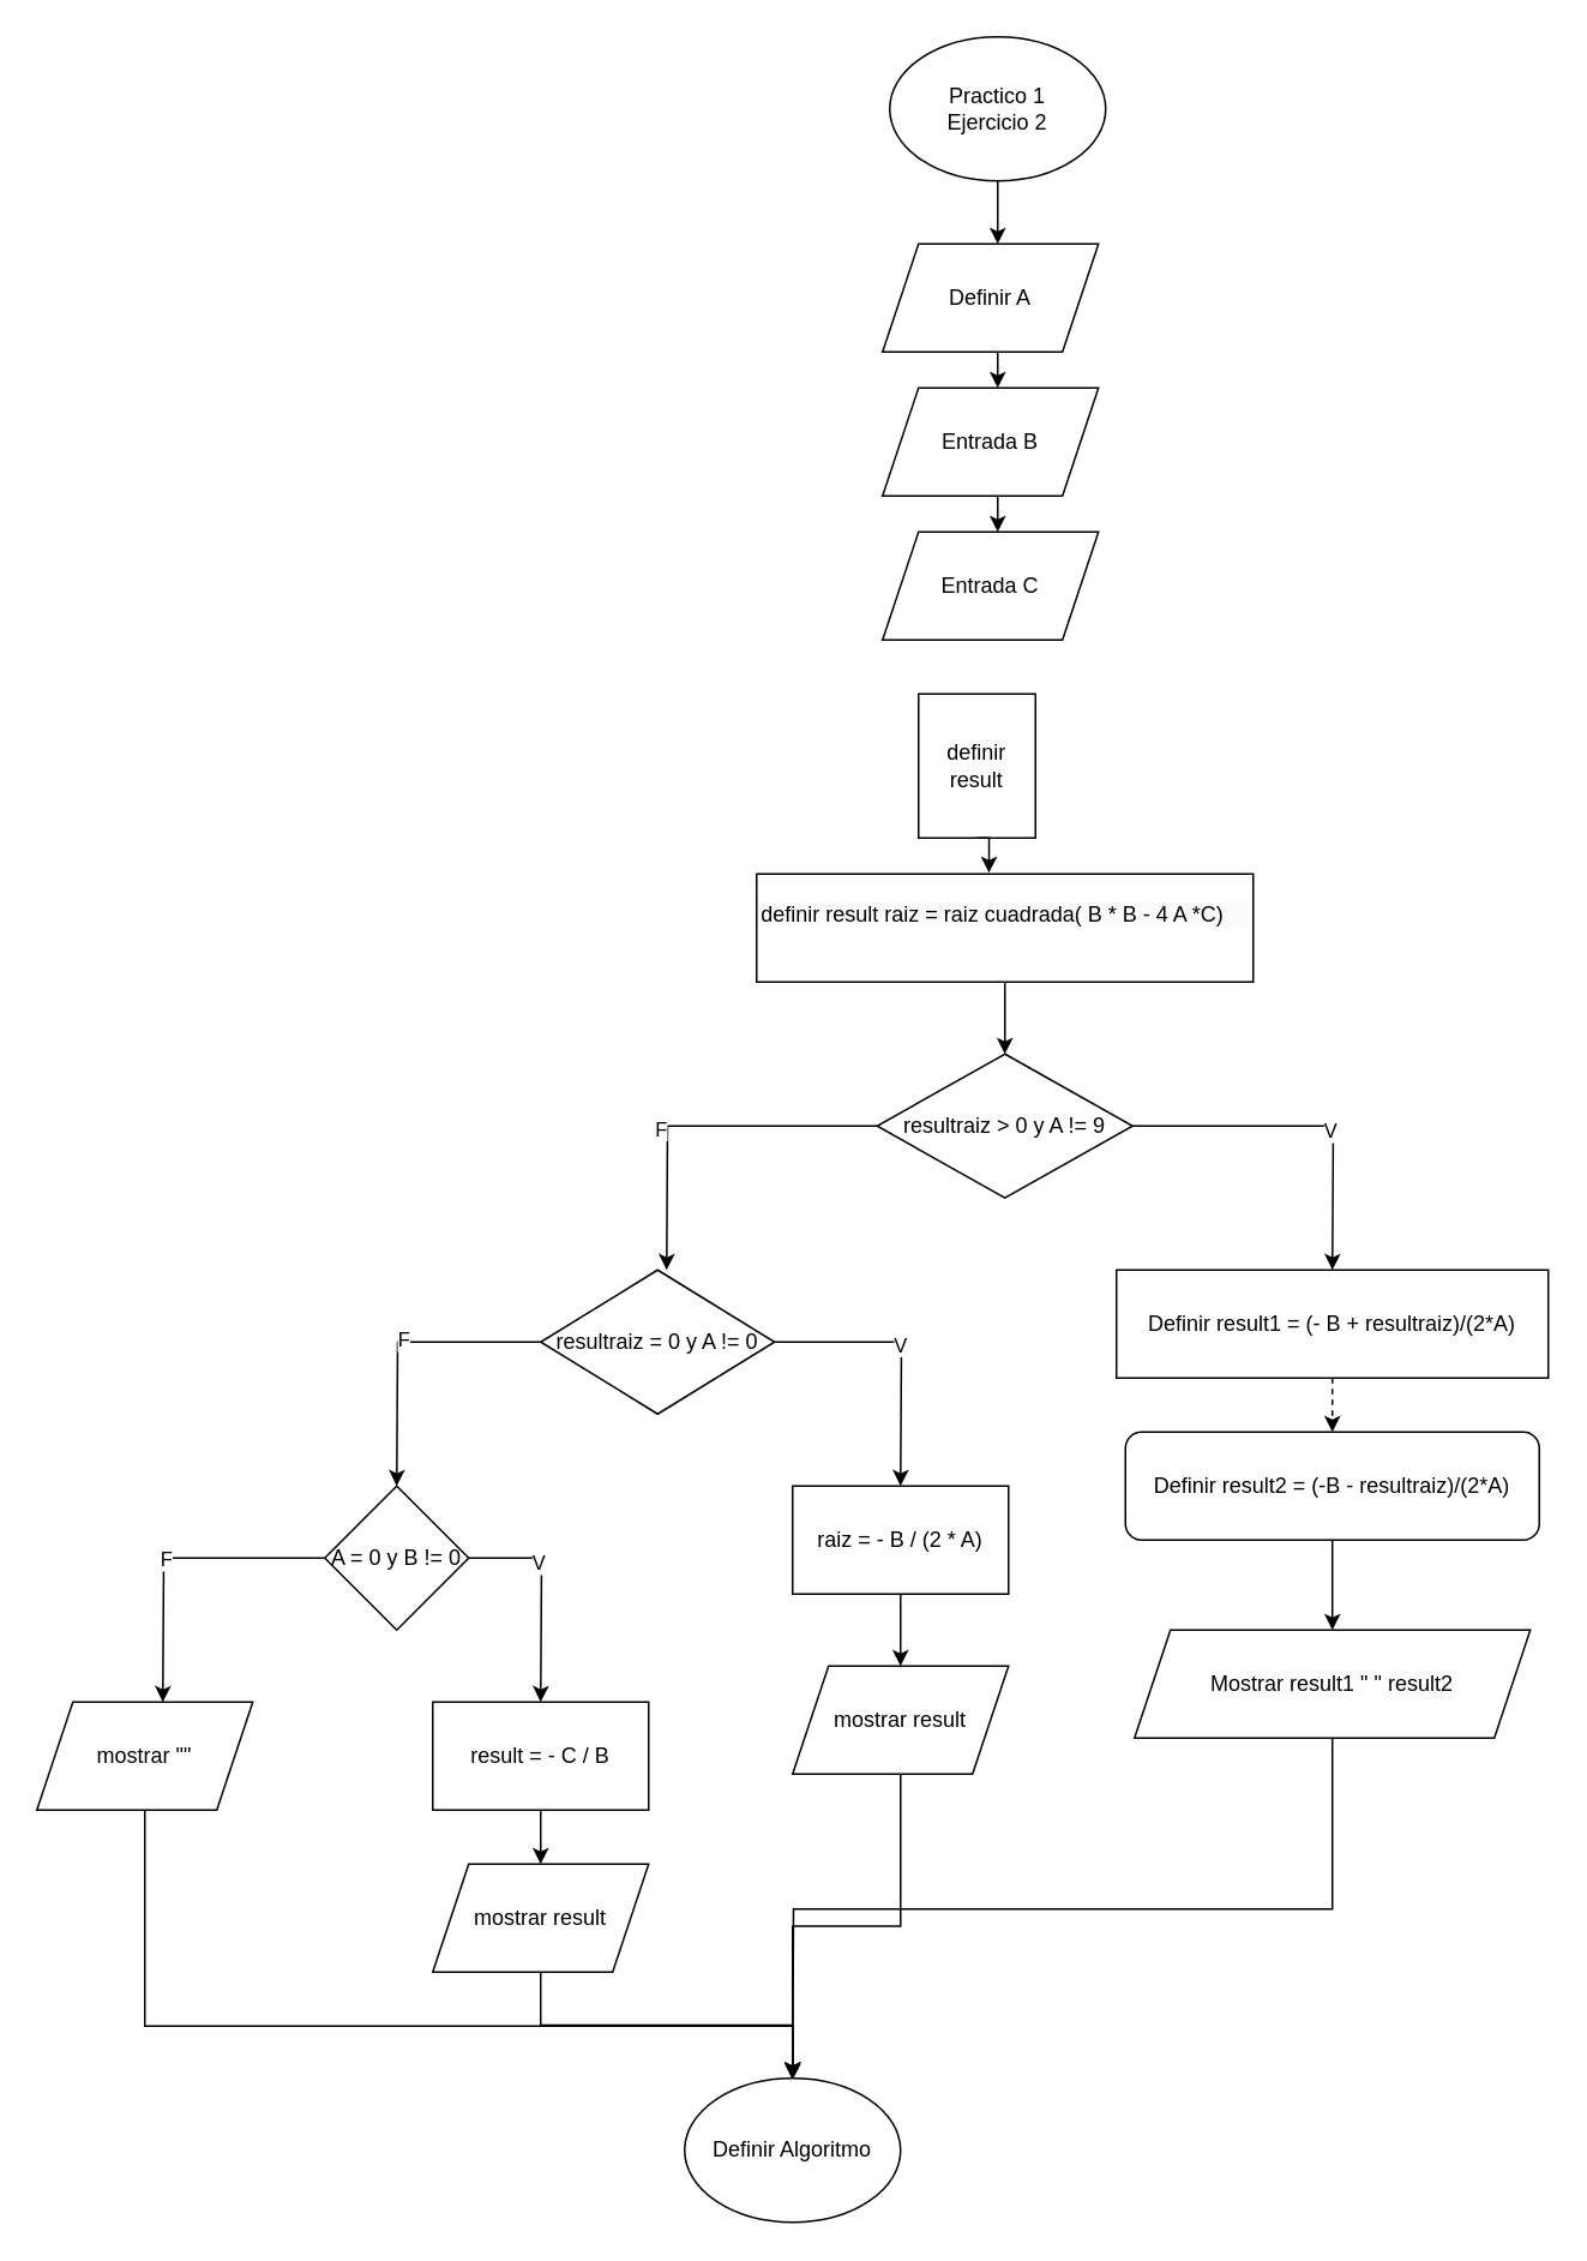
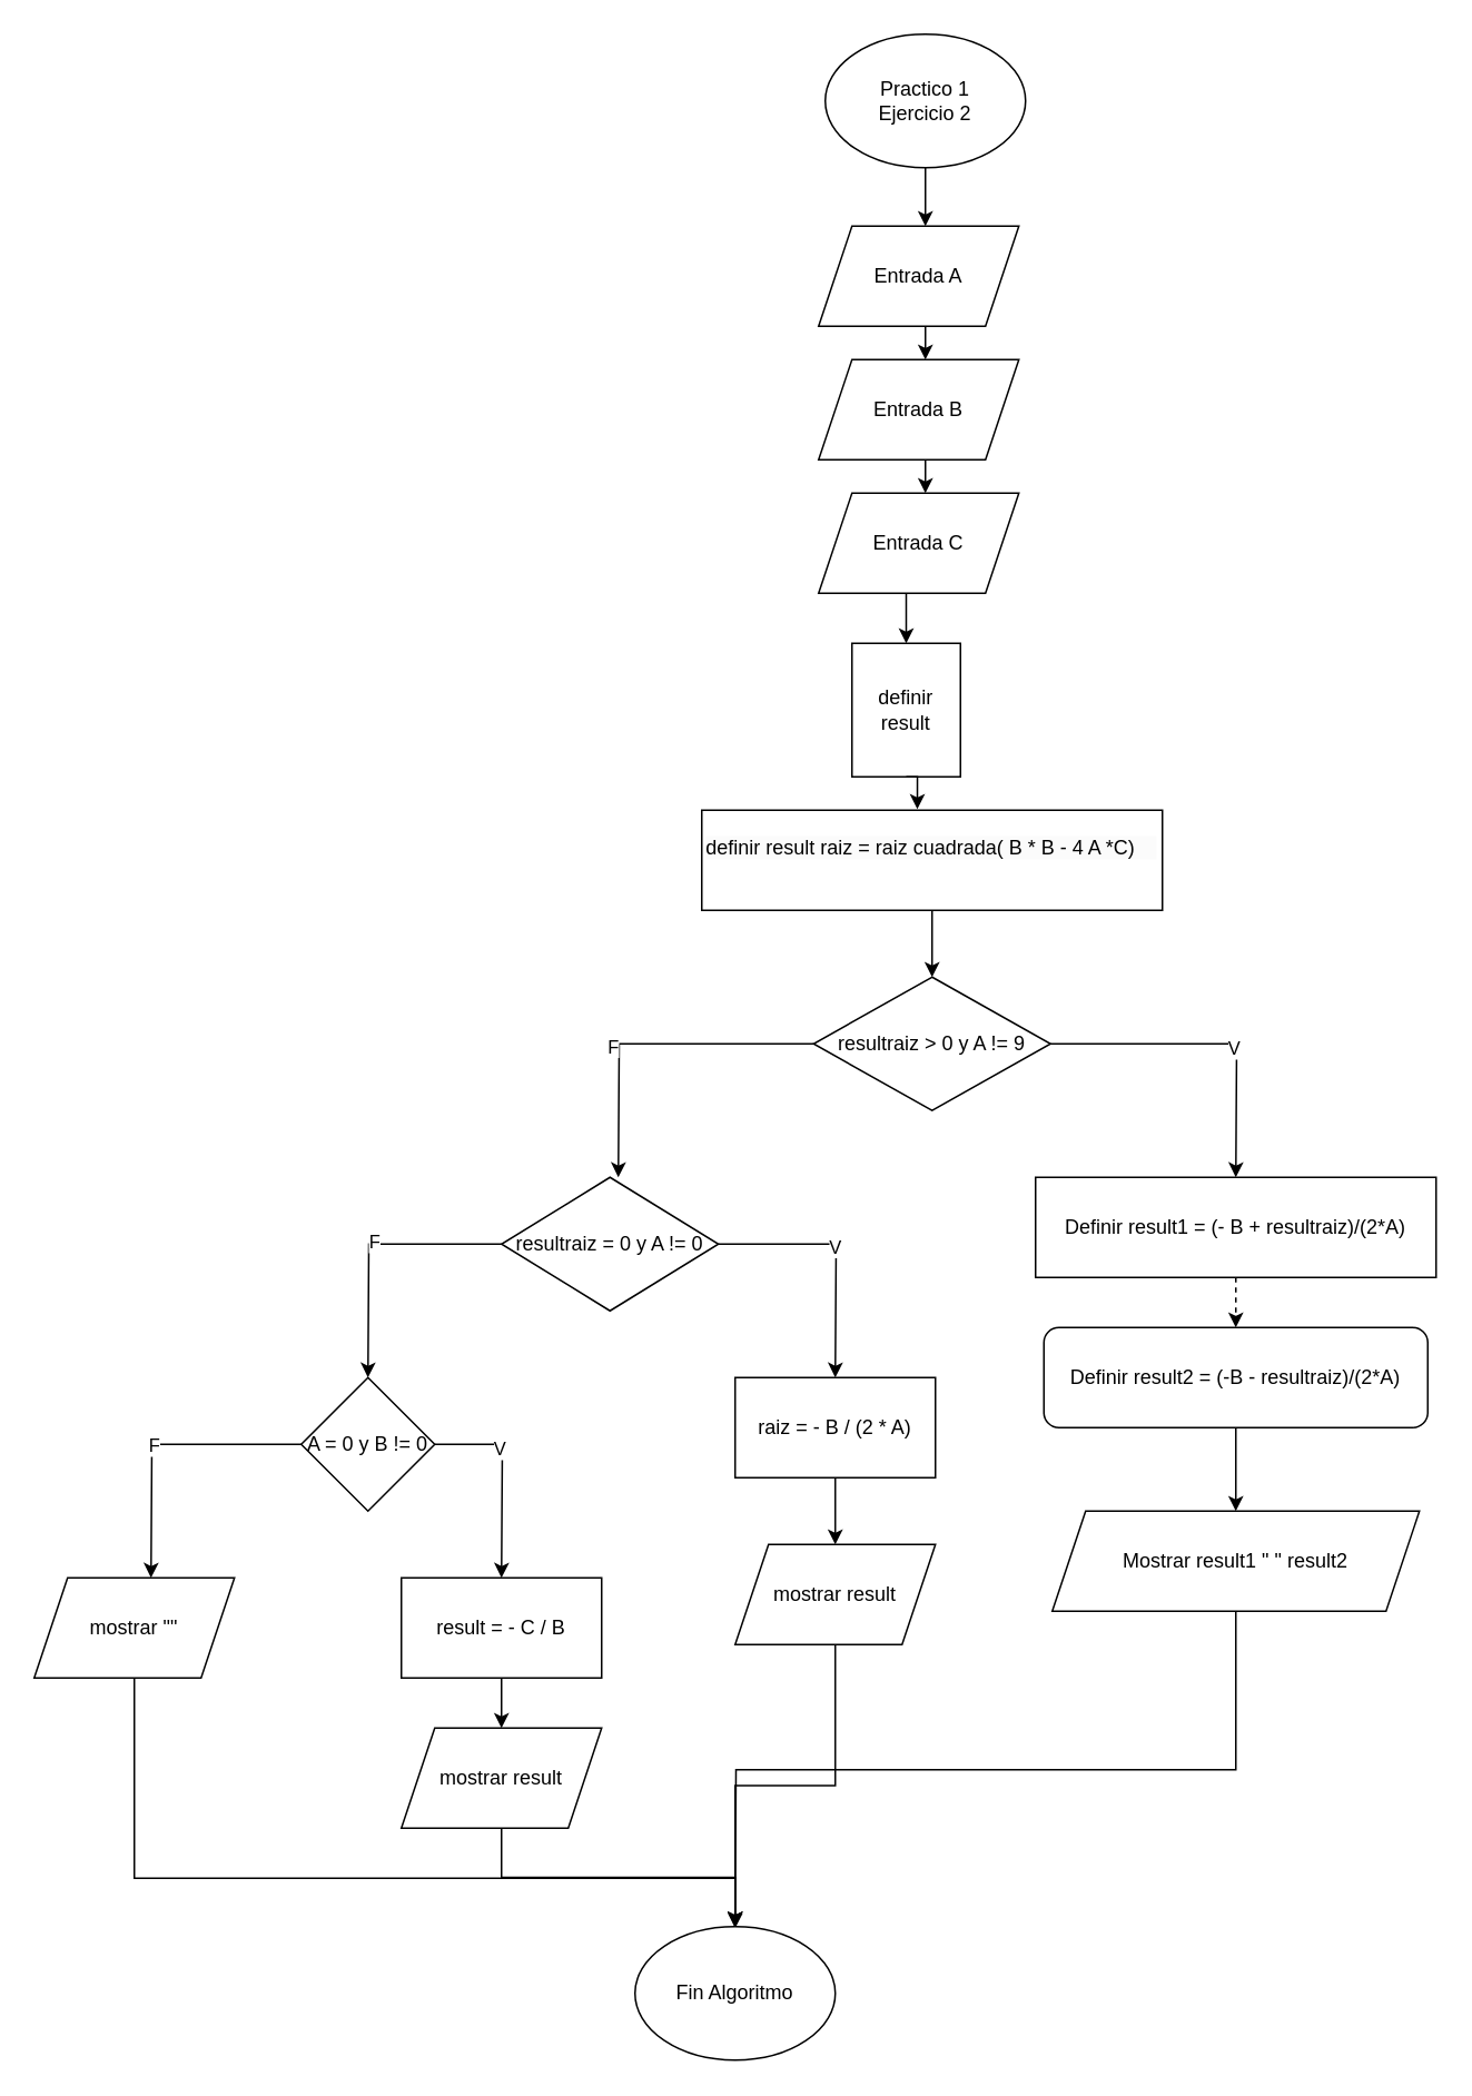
- <mxCell id="9" value="Definir A" style="shape=parallelogram;perimeter=parallelogramPerimeter;whiteSpace=wrap;html=1;fixedSize=1;" vertex="1" parent="1"><mxGeometry x="490" y="135" width="120" height="60" as="geometry" /></mxCell>
+ <mxCell id="9" value="Entrada A" style="shape=parallelogram;perimeter=parallelogramPerimeter;whiteSpace=wrap;html=1;fixedSize=1;" vertex="1" parent="1"><mxGeometry x="490" y="135" width="120" height="60" as="geometry" /></mxCell>
+ <mxCell id="6" style="edgeStyle=orthogonalEdgeStyle;rounded=0;orthogonalLoop=1;jettySize=auto;html=1;exitX=0.5;exitY=1;exitDx=0;exitDy=0;entryX=0.5;entryY=0;entryDx=0;entryDy=0;" edge="1" parent="1" source="7" target="10"><mxGeometry relative="1" as="geometry" /></mxCell>
- <mxCell id="45" value="Definir Algoritmo" style="ellipse;whiteSpace=wrap;html=1;" vertex="1" parent="1"><mxGeometry x="380" y="1154" width="120" height="80" as="geometry" /></mxCell>
+ <mxCell id="45" value="Fin Algoritmo" style="ellipse;whiteSpace=wrap;html=1;" vertex="1" parent="1"><mxGeometry x="380" y="1154" width="120" height="80" as="geometry" /></mxCell>
